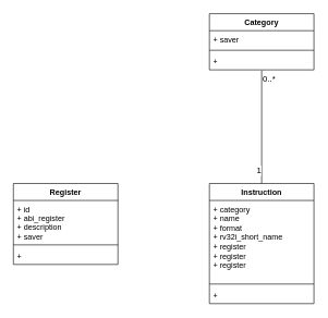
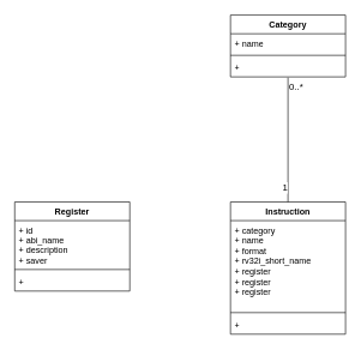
- <mxCell id="11" value="+ saver" style="text;strokeColor=none;fillColor=none;align=left;verticalAlign=top;spacingLeft=4;spacingRight=4;overflow=hidden;rotatable=0;points=[[0,0.5],[1,0.5]];portConstraint=eastwest;whiteSpace=wrap;html=1;" vertex="1" parent="10"><mxGeometry y="26" width="160" height="26" as="geometry" /></mxCell>
+ <mxCell id="11" value="+ name" style="text;strokeColor=none;fillColor=none;align=left;verticalAlign=top;spacingLeft=4;spacingRight=4;overflow=hidden;rotatable=0;points=[[0,0.5],[1,0.5]];portConstraint=eastwest;whiteSpace=wrap;html=1;" vertex="1" parent="10"><mxGeometry y="26" width="160" height="26" as="geometry" /></mxCell>
- <mxCell id="3" value="+ id&#10;+ abi_register&#10;+ description&#10;+ saver" style="text;strokeColor=none;fillColor=none;align=left;verticalAlign=top;spacingLeft=4;spacingRight=4;overflow=hidden;rotatable=0;points=[[0,0.5],[1,0.5]];portConstraint=eastwest;" parent="2" vertex="1"><mxGeometry y="26" width="160" height="64" as="geometry" /></mxCell>
+ <mxCell id="3" value="+ id&#10;+ abi_name&#10;+ description&#10;+ saver" style="text;strokeColor=none;fillColor=none;align=left;verticalAlign=top;spacingLeft=4;spacingRight=4;overflow=hidden;rotatable=0;points=[[0,0.5],[1,0.5]];portConstraint=eastwest;" parent="2" vertex="1"><mxGeometry y="26" width="160" height="64" as="geometry" /></mxCell>
